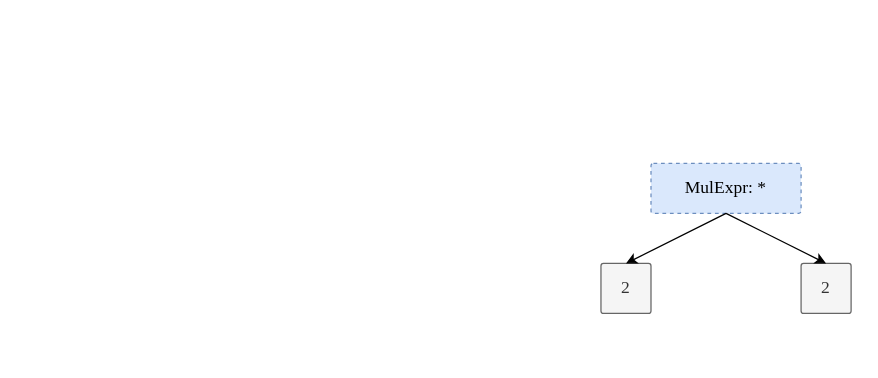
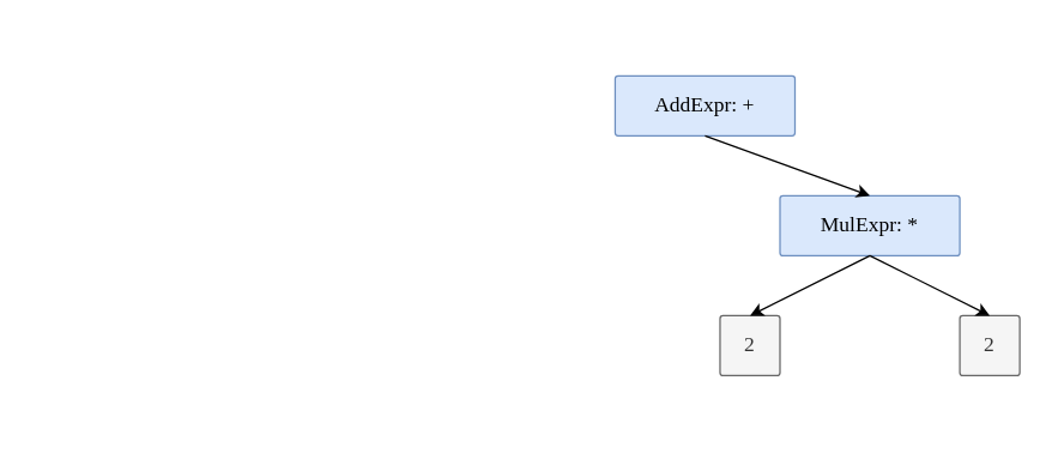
+ <mxCell id="3" value="&lt;font style=&quot;font-size: 14px;&quot;&gt;AddExpr: +&lt;/font&gt;" style="rounded=1;whiteSpace=wrap;html=1;arcSize=5;fontFamily=SF Mono;fillColor=#dae8fc;strokeColor=#6c8ebf;" vertex="1" parent="1"><mxGeometry x="410" y="50" width="120" height="40" as="geometry" /></mxCell>
+ <mxCell id="7" value="" style="endArrow=classic;html=1;rounded=0;exitX=0.5;exitY=1;exitDx=0;exitDy=0;entryX=0.5;entryY=0;entryDx=0;entryDy=0;" edge="1" parent="1" source="3" target="5"><mxGeometry width="50" height="50" relative="1" as="geometry"><mxPoint x="240" y="190" as="sourcePoint" /><mxPoint x="290" y="140" as="targetPoint" /></mxGeometry></mxCell>
- <mxCell id="5" value="&lt;font style=&quot;font-size: 14px;&quot;&gt;MulExpr: *&lt;/font&gt;" style="rounded=1;whiteSpace=wrap;html=1;arcSize=5;fontFamily=SF Mono;fillColor=#dae8fc;strokeColor=#6c8ebf;dashed=1;" vertex="1" parent="1"><mxGeometry x="520" y="130" width="120" height="40" as="geometry" /></mxCell>
+ <mxCell id="5" value="&lt;font style=&quot;font-size: 14px;&quot;&gt;MulExpr: *&lt;/font&gt;" style="rounded=1;whiteSpace=wrap;html=1;arcSize=5;fontFamily=SF Mono;fillColor=#dae8fc;strokeColor=#6c8ebf;" vertex="1" parent="1"><mxGeometry x="520" y="130" width="120" height="40" as="geometry" /></mxCell>
